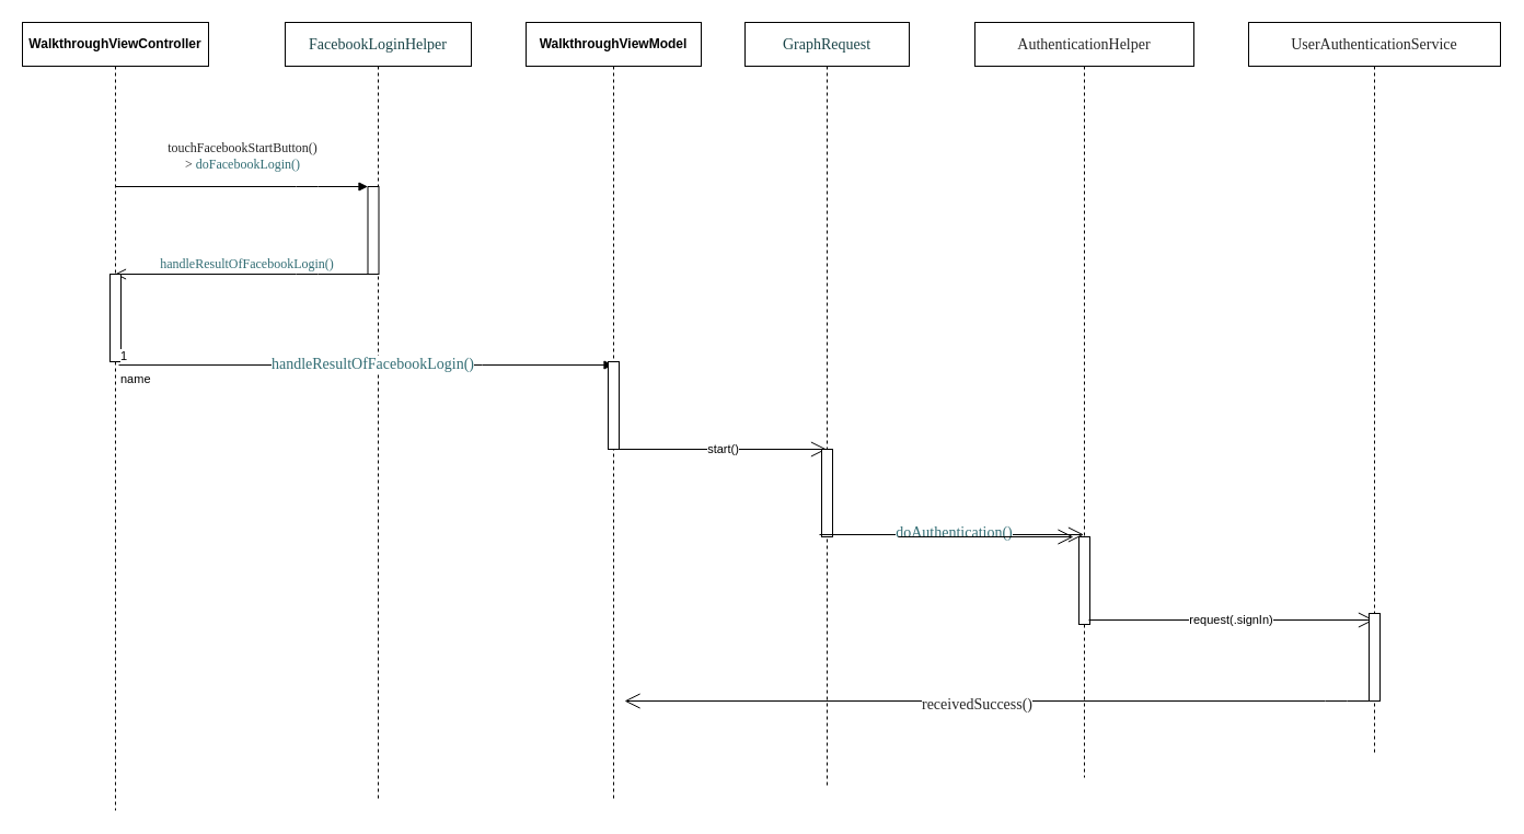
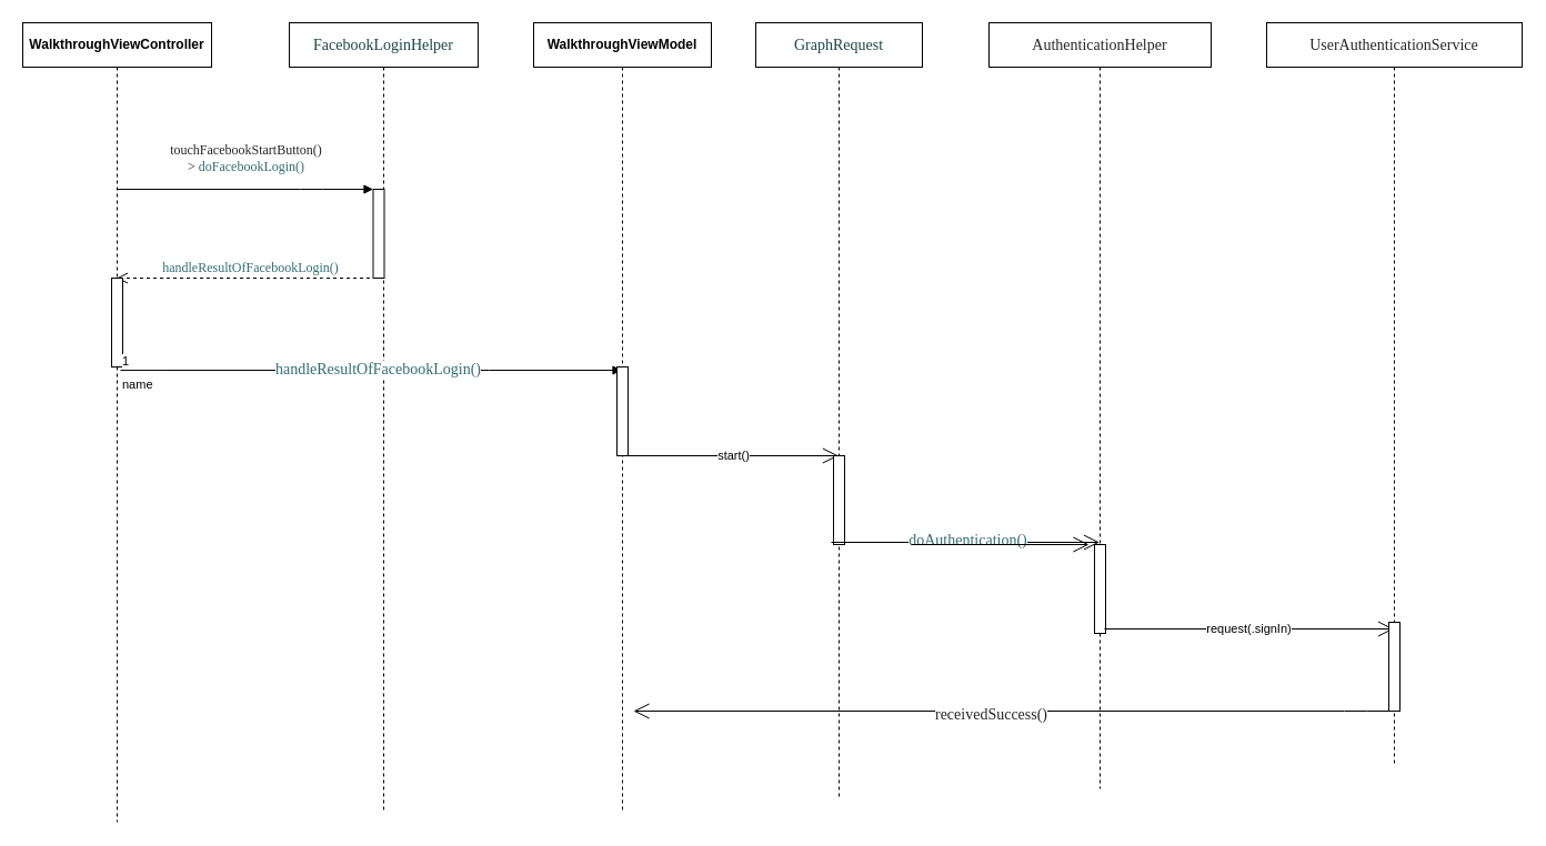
- <mxCell id="7" value="&lt;span style=&quot;color: rgb(50 , 109 , 116) ; font-family: &amp;#34;menlo&amp;#34; ; font-size: 12px&quot;&gt;handleResultOfFacebookLogin()&lt;/span&gt;" style="html=1;verticalAlign=bottom;endArrow=open;dashed=0;endSize=8;" parent="1" source="3" target="2" edge="1"><mxGeometry relative="1" as="geometry"><mxPoint x="400" y="170" as="sourcePoint" /><mxPoint x="320" y="170" as="targetPoint" /><Array as="points"><mxPoint x="280" y="250" /></Array></mxGeometry></mxCell>
+ <mxCell id="7" value="&lt;span style=&quot;color: rgb(50 , 109 , 116) ; font-family: &amp;#34;menlo&amp;#34; ; font-size: 12px&quot;&gt;handleResultOfFacebookLogin()&lt;/span&gt;" style="html=1;verticalAlign=bottom;endArrow=open;dashed=1;endSize=8;" parent="1" source="3" target="2" edge="1"><mxGeometry relative="1" as="geometry"><mxPoint x="400" y="170" as="sourcePoint" /><mxPoint x="320" y="170" as="targetPoint" /><Array as="points"><mxPoint x="280" y="250" /></Array></mxGeometry></mxCell>
